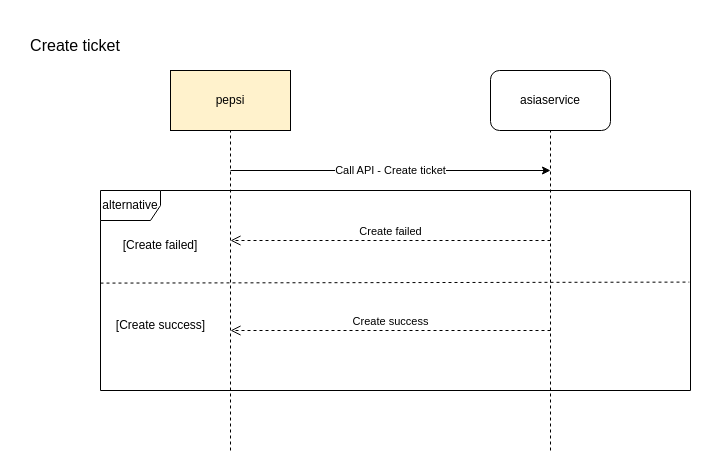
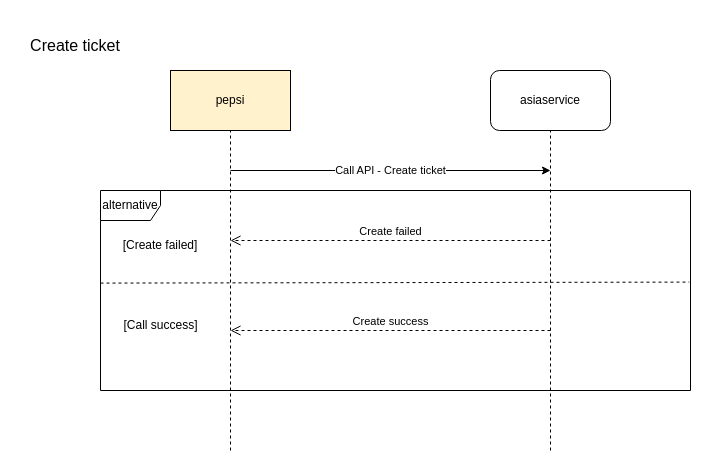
- <mxCell id="13" value="[Create success]" style="text;strokeColor=none;align=center;fillColor=none;html=1;verticalAlign=middle;whiteSpace=wrap;rounded=0;" parent="1" vertex="1"><mxGeometry x="112.5" y="310" width="95" height="30" as="geometry" /></mxCell>
+ <mxCell id="13" value="[Call success]" style="text;strokeColor=none;align=center;fillColor=none;html=1;verticalAlign=middle;whiteSpace=wrap;rounded=0;" parent="1" vertex="1"><mxGeometry x="112.5" y="310" width="95" height="30" as="geometry" /></mxCell>
